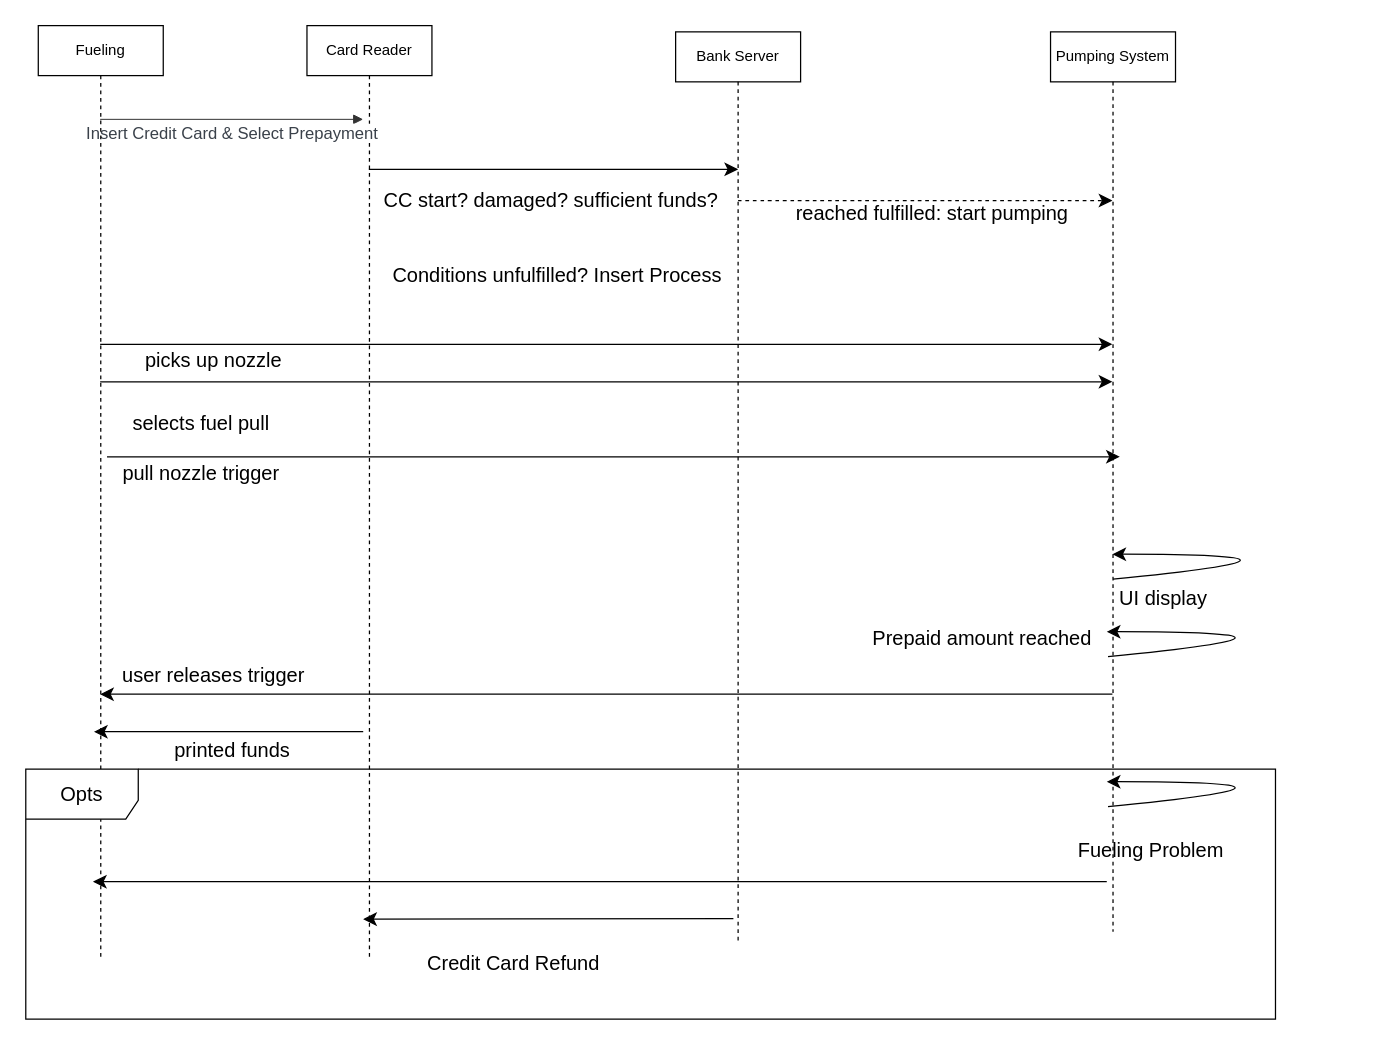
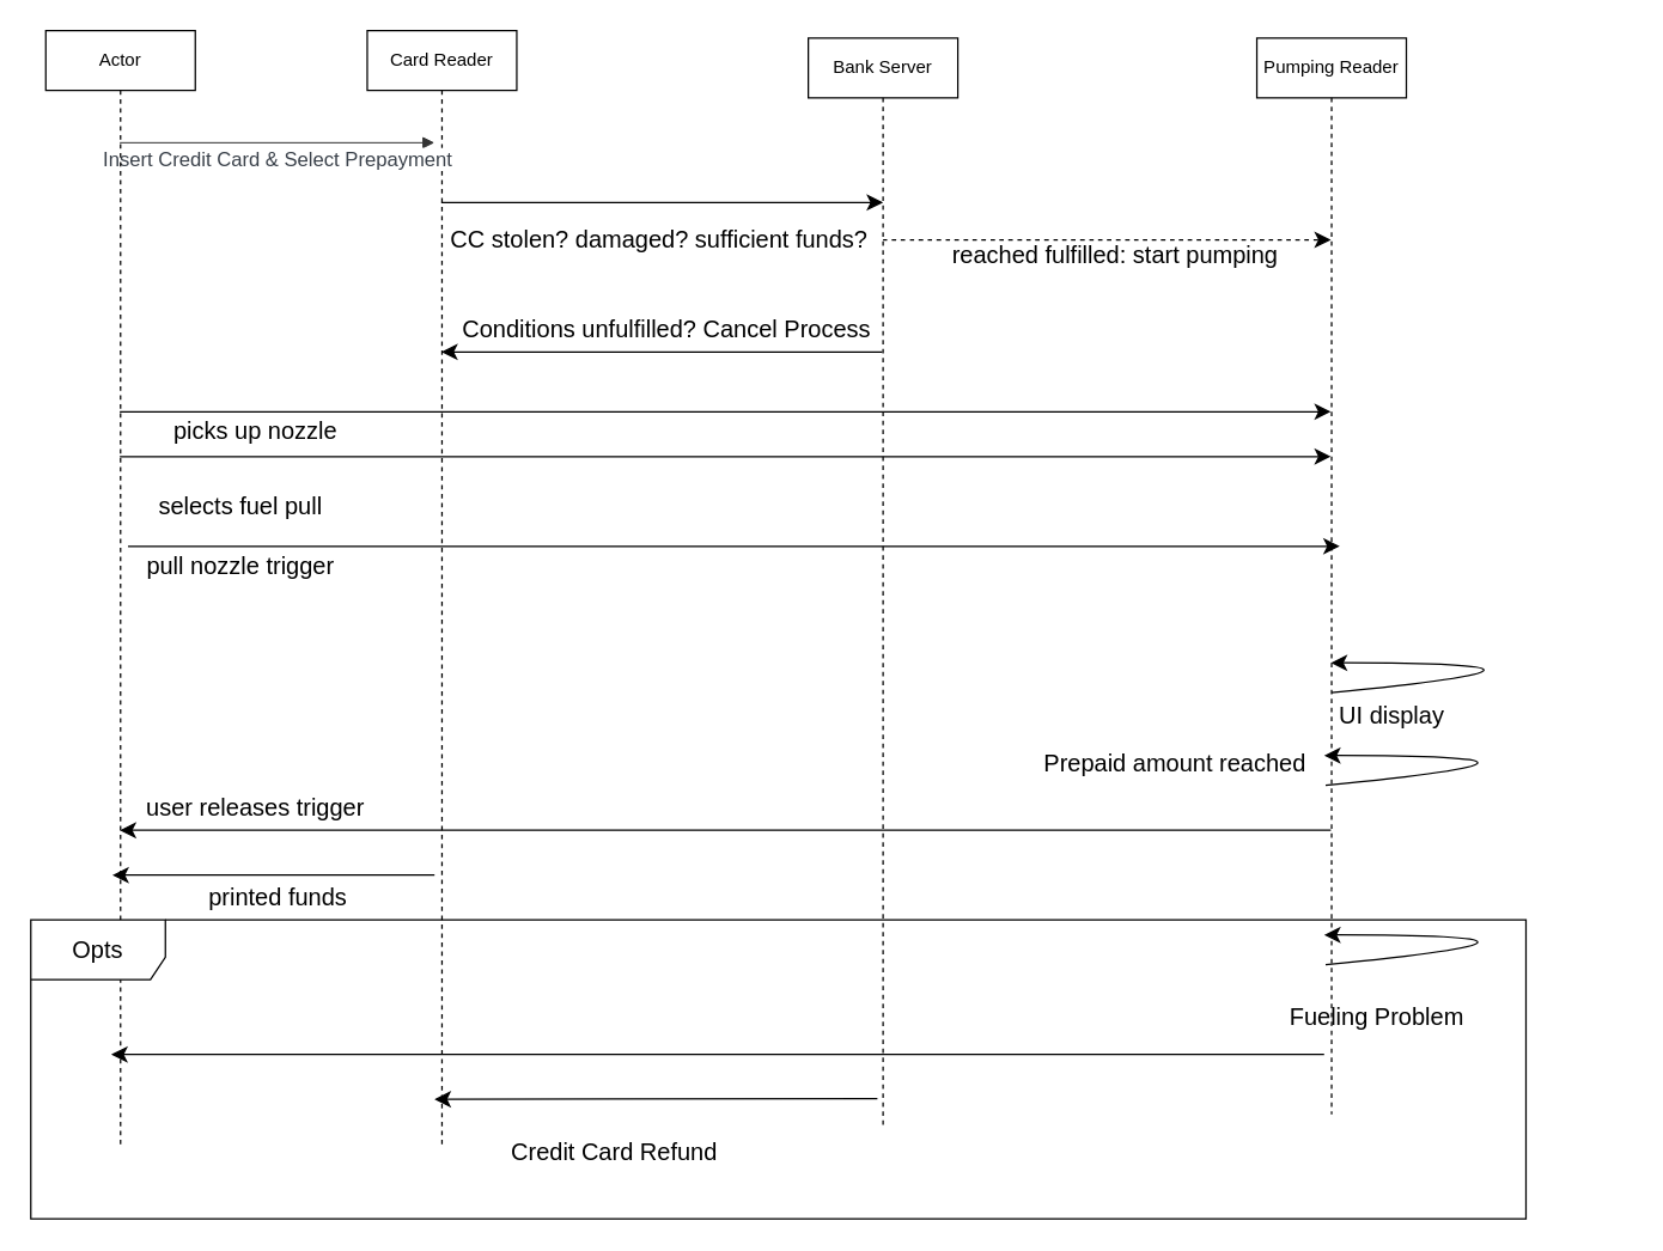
- <mxCell id="15" value="Fueling" style="shape=umlLifeline;perimeter=lifelinePerimeter;whiteSpace=wrap;html=1;container=0;dropTarget=0;collapsible=0;recursiveResize=0;outlineConnect=0;portConstraint=eastwest;newEdgeStyle={&quot;edgeStyle&quot;:&quot;elbowEdgeStyle&quot;,&quot;elbow&quot;:&quot;vertical&quot;,&quot;curved&quot;:0,&quot;rounded&quot;:0};" vertex="1" parent="1"><mxGeometry x="30" y="20" width="100" height="745" as="geometry" /></mxCell>
+ <mxCell id="15" value="Actor" style="shape=umlLifeline;perimeter=lifelinePerimeter;whiteSpace=wrap;html=1;container=0;dropTarget=0;collapsible=0;recursiveResize=0;outlineConnect=0;portConstraint=eastwest;newEdgeStyle={&quot;edgeStyle&quot;:&quot;elbowEdgeStyle&quot;,&quot;elbow&quot;:&quot;vertical&quot;,&quot;curved&quot;:0,&quot;rounded&quot;:0};" vertex="1" parent="1"><mxGeometry x="30" y="20" width="100" height="745" as="geometry" /></mxCell>
- <mxCell id="12" value="Pumping System" style="shape=umlLifeline;perimeter=lifelinePerimeter;whiteSpace=wrap;html=1;container=0;dropTarget=0;collapsible=0;recursiveResize=0;outlineConnect=0;portConstraint=eastwest;newEdgeStyle={&quot;edgeStyle&quot;:&quot;elbowEdgeStyle&quot;,&quot;elbow&quot;:&quot;vertical&quot;,&quot;curved&quot;:0,&quot;rounded&quot;:0};" vertex="1" parent="1"><mxGeometry x="840" y="25" width="100" height="720" as="geometry" /></mxCell>
+ <mxCell id="12" value="Pumping Reader" style="shape=umlLifeline;perimeter=lifelinePerimeter;whiteSpace=wrap;html=1;container=0;dropTarget=0;collapsible=0;recursiveResize=0;outlineConnect=0;portConstraint=eastwest;newEdgeStyle={&quot;edgeStyle&quot;:&quot;elbowEdgeStyle&quot;,&quot;elbow&quot;:&quot;vertical&quot;,&quot;curved&quot;:0,&quot;rounded&quot;:0};" vertex="1" parent="1"><mxGeometry x="840" y="25" width="100" height="720" as="geometry" /></mxCell>
- <mxCell id="17" value="CC start? damaged? sufficient funds?" style="text;html=1;align=center;verticalAlign=middle;resizable=0;points=[];autosize=1;strokeColor=none;fillColor=none;fontSize=16;" vertex="1" parent="1"><mxGeometry x="290" y="145" width="300" height="30" as="geometry" /></mxCell>
+ <mxCell id="17" value="CC stolen? damaged? sufficient funds?" style="text;html=1;align=center;verticalAlign=middle;resizable=0;points=[];autosize=1;strokeColor=none;fillColor=none;fontSize=16;" vertex="1" parent="1"><mxGeometry x="290" y="145" width="300" height="30" as="geometry" /></mxCell>
- <mxCell id="19" value="Conditions unfulfilled? Insert Process" style="text;html=1;align=center;verticalAlign=middle;resizable=0;points=[];autosize=1;strokeColor=none;fillColor=none;fontSize=16;" vertex="1" parent="1"><mxGeometry x="295" y="205" width="300" height="30" as="geometry" /></mxCell>
+ <mxCell id="19" value="Conditions unfulfilled? Cancel Process" style="text;html=1;align=center;verticalAlign=middle;resizable=0;points=[];autosize=1;strokeColor=none;fillColor=none;fontSize=16;" vertex="1" parent="1"><mxGeometry x="295" y="205" width="300" height="30" as="geometry" /></mxCell>
+ <mxCell id="5" value="" style="edgeStyle=elbowEdgeStyle;curved=0;rounded=0;orthogonalLoop=1;jettySize=auto;html=1;elbow=vertical;fontSize=12;startSize=8;endSize=8;" edge="1" parent="1" source="7" target="4"><mxGeometry relative="1" as="geometry"><Array as="points"><mxPoint x="470" y="235" /><mxPoint x="530" y="275" /></Array></mxGeometry></mxCell>
